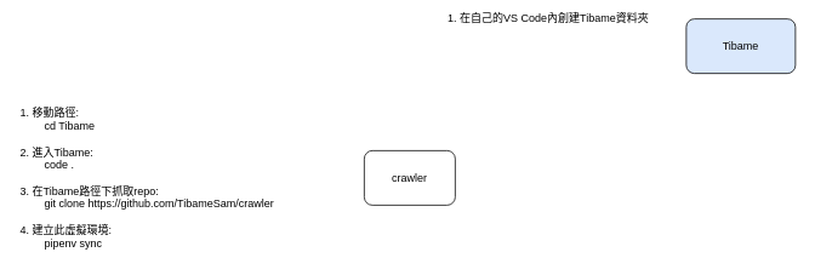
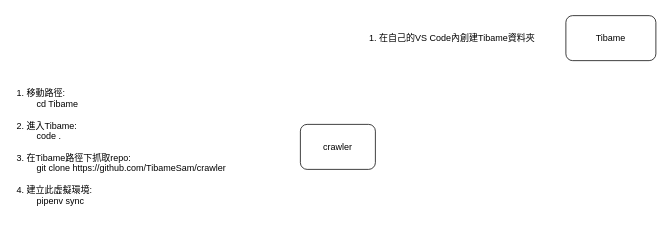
- <mxCell id="3" value="1. 在自己的VS Code內創建Tibame資料夾" style="text;html=1;align=left;verticalAlign=middle;resizable=0;points=[];autosize=1;strokeColor=none;fillColor=none;" vertex="1" parent="1"><mxGeometry x="490" y="5" width="240" height="30" as="geometry" /></mxCell>
+ <mxCell id="3" value="1. 在自己的VS Code內創建Tibame資料夾" style="text;html=1;align=left;verticalAlign=middle;resizable=0;points=[];autosize=1;strokeColor=none;fillColor=none;" vertex="1" parent="1"><mxGeometry x="490" y="35" width="240" height="30" as="geometry" /></mxCell>
- <mxCell id="2" value="Tibame" style="rounded=1;whiteSpace=wrap;html=1;fillColor=#dae8fc;" parent="1" vertex="1"><mxGeometry x="754" y="20" width="120" height="60" as="geometry" /></mxCell>
+ <mxCell id="2" value="Tibame" style="rounded=1;whiteSpace=wrap;html=1;" parent="1" vertex="1"><mxGeometry x="754" y="20" width="120" height="60" as="geometry" /></mxCell>
